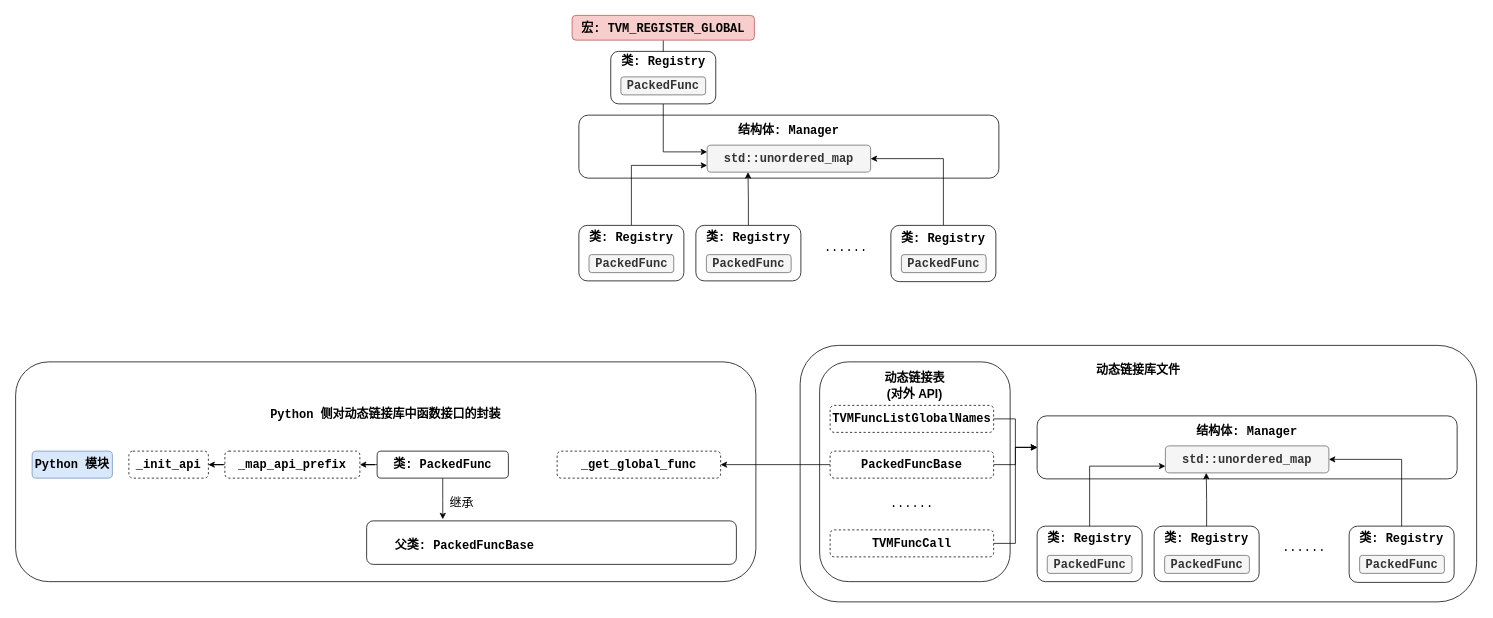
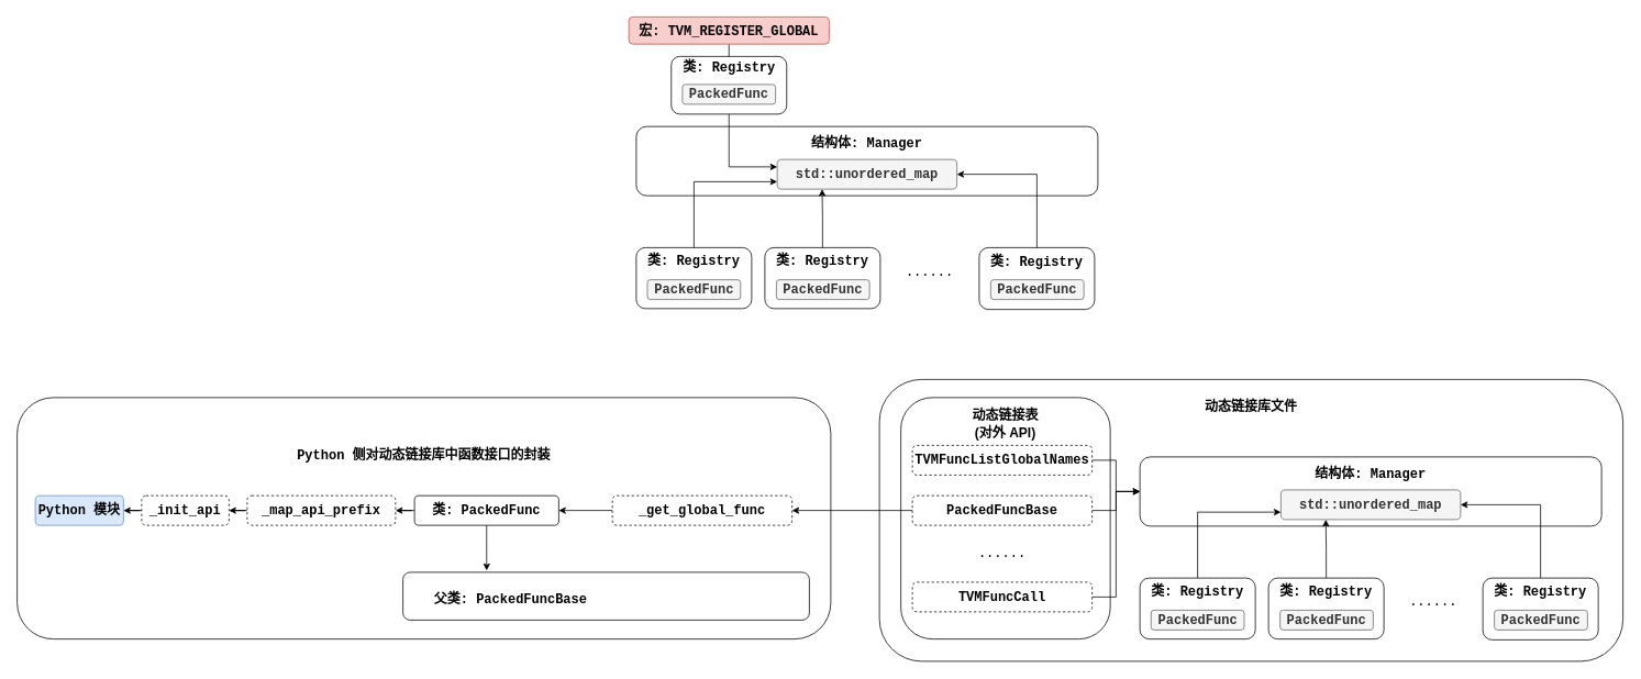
+ <mxCell id="49" style="edgeStyle=orthogonalEdgeStyle;rounded=0;orthogonalLoop=1;jettySize=auto;html=1;" edge="1" parent="1" source="50" target="53"><mxGeometry relative="1" as="geometry" /></mxCell>
+ <mxCell id="41" style="edgeStyle=orthogonalEdgeStyle;rounded=0;orthogonalLoop=1;jettySize=auto;html=1;" edge="1" parent="1" source="42" target="45"><mxGeometry relative="1" as="geometry" /></mxCell>
- <mxCell id="47" value="继承" style="text;html=1;strokeColor=none;fillColor=none;align=center;verticalAlign=middle;whiteSpace=wrap;rounded=0;fontFamily=Courier New;fontSize=16;" vertex="1" parent="1"><mxGeometry x="585" y="657" width="60" height="30" as="geometry" /></mxCell>
